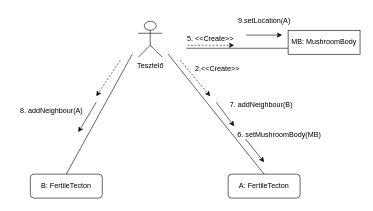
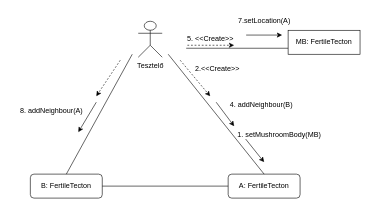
- <mxCell id="21" value="9.setLocation(A)" style="text;html=1;align=center;verticalAlign=middle;resizable=0;points=[];autosize=1;strokeColor=none;fillColor=none;" parent="1" vertex="1"><mxGeometry x="385" y="20" width="110" height="30" as="geometry" /></mxCell>
+ <mxCell id="21" value="7.setLocation(A)" style="text;html=1;align=center;verticalAlign=middle;resizable=0;points=[];autosize=1;strokeColor=none;fillColor=none;" parent="1" vertex="1"><mxGeometry x="385" y="20" width="110" height="30" as="geometry" /></mxCell>
- <mxCell id="4" value="MB: MushroomBody" style="html=1;whiteSpace=wrap;" parent="1" vertex="1"><mxGeometry x="480" y="50" width="120" height="40" as="geometry" /></mxCell>
+ <mxCell id="4" value="MB: FertileTecton" style="html=1;whiteSpace=wrap;" parent="1" vertex="1"><mxGeometry x="480" y="50" width="120" height="40" as="geometry" /></mxCell>
- <mxCell id="15" value="&lt;span&gt;7. addNeighbour(B)&lt;/span&gt;" style="text;html=1;align=center;verticalAlign=middle;resizable=0;points=[];autosize=1;strokeColor=none;fillColor=none;" parent="1" vertex="1"><mxGeometry x="370" y="160" width="130" height="30" as="geometry" /></mxCell>
+ <mxCell id="15" value="&lt;span&gt;4. addNeighbour(B)&lt;/span&gt;" style="text;html=1;align=center;verticalAlign=middle;resizable=0;points=[];autosize=1;strokeColor=none;fillColor=none;" parent="1" vertex="1"><mxGeometry x="370" y="160" width="130" height="30" as="geometry" /></mxCell>
- <mxCell id="19" value="&lt;span style=&quot;background-color: light-dark(#ffffff, var(--ge-dark-color, #121212));&quot;&gt;6. set&lt;span style=&quot;color: light-dark(rgb(0, 0, 0), rgb(255, 255, 255));&quot;&gt;MushroomBody(MB)&lt;/span&gt;&lt;/span&gt;" style="text;html=1;align=center;verticalAlign=middle;resizable=0;points=[];autosize=1;strokeColor=none;fillColor=none;" parent="1" vertex="1"><mxGeometry x="385" y="210" width="160" height="30" as="geometry" /></mxCell>
+ <mxCell id="19" value="&lt;span style=&quot;background-color: light-dark(#ffffff, var(--ge-dark-color, #121212));&quot;&gt;1. set&lt;span style=&quot;color: light-dark(rgb(0, 0, 0), rgb(255, 255, 255));&quot;&gt;MushroomBody(MB)&lt;/span&gt;&lt;/span&gt;" style="text;html=1;align=center;verticalAlign=middle;resizable=0;points=[];autosize=1;strokeColor=none;fillColor=none;" parent="1" vertex="1"><mxGeometry x="385" y="210" width="160" height="30" as="geometry" /></mxCell>
+ <mxCell id="10" value="" style="endArrow=none;html=1;rounded=0;exitX=1;exitY=0.5;exitDx=0;exitDy=0;entryX=0;entryY=0.5;entryDx=0;entryDy=0;" parent="1" source="2" target="3" edge="1"><mxGeometry width="50" height="50" relative="1" as="geometry"><mxPoint x="230" y="240" as="sourcePoint" /><mxPoint x="280" y="190" as="targetPoint" /></mxGeometry></mxCell>
